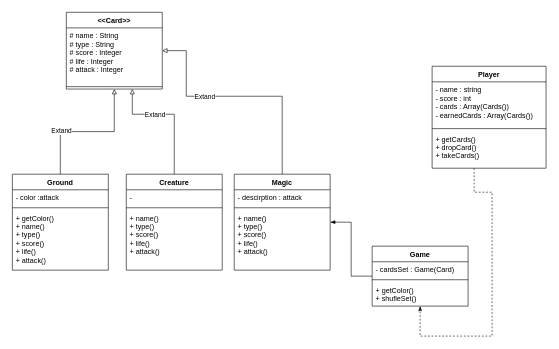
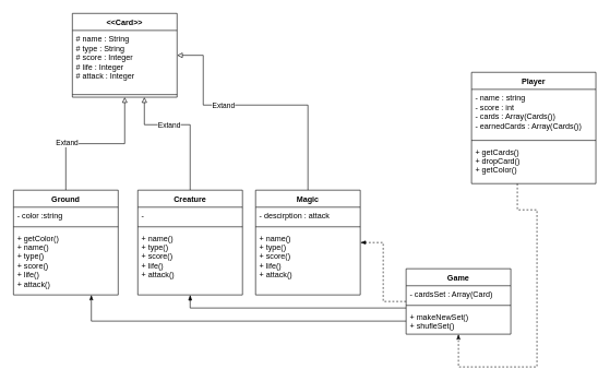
- <mxCell id="11" value="+ getCards()&#10;+ dropCard()&#10;+ takeCards()" style="text;strokeColor=none;fillColor=none;align=left;verticalAlign=top;spacingLeft=4;spacingRight=4;overflow=hidden;rotatable=0;points=[[0,0.5],[1,0.5]];portConstraint=eastwest;" parent="8" vertex="1"><mxGeometry y="108" width="190" height="62" as="geometry" /></mxCell>
+ <mxCell id="11" value="+ getCards()&#10;+ dropCard()&#10;+ getColor()" style="text;strokeColor=none;fillColor=none;align=left;verticalAlign=top;spacingLeft=4;spacingRight=4;overflow=hidden;rotatable=0;points=[[0,0.5],[1,0.5]];portConstraint=eastwest;" parent="8" vertex="1"><mxGeometry y="108" width="190" height="62" as="geometry" /></mxCell>
- <mxCell id="24" value="- color :attack" style="text;strokeColor=none;fillColor=none;align=left;verticalAlign=top;spacingLeft=4;spacingRight=4;overflow=hidden;rotatable=0;points=[[0,0.5],[1,0.5]];portConstraint=eastwest;" vertex="1" parent="23"><mxGeometry y="26" width="160" height="26" as="geometry" /></mxCell>
+ <mxCell id="24" value="- color :string" style="text;strokeColor=none;fillColor=none;align=left;verticalAlign=top;spacingLeft=4;spacingRight=4;overflow=hidden;rotatable=0;points=[[0,0.5],[1,0.5]];portConstraint=eastwest;" vertex="1" parent="23"><mxGeometry y="26" width="160" height="26" as="geometry" /></mxCell>
- <mxCell id="16" style="edgeStyle=orthogonalEdgeStyle;rounded=0;orthogonalLoop=1;jettySize=auto;html=1;endArrow=blockThin;endFill=1;" edge="1" parent="1" source="19" target="31"><mxGeometry relative="1" as="geometry" /></mxCell>
+ <mxCell id="16" style="edgeStyle=orthogonalEdgeStyle;rounded=0;orthogonalLoop=1;jettySize=auto;html=1;endArrow=blockThin;endFill=1;dashed=1;" edge="1" parent="1" source="19" target="31"><mxGeometry relative="1" as="geometry" /></mxCell>
- <mxCell id="20" value="- cardsSet : Game(Card)&#10;" style="text;strokeColor=none;fillColor=none;align=left;verticalAlign=top;spacingLeft=4;spacingRight=4;overflow=hidden;rotatable=0;points=[[0,0.5],[1,0.5]];portConstraint=eastwest;" parent="19" vertex="1"><mxGeometry y="26" width="160" height="26" as="geometry" /></mxCell>
+ <mxCell id="20" value="- cardsSet : Array(Card)&#10;" style="text;strokeColor=none;fillColor=none;align=left;verticalAlign=top;spacingLeft=4;spacingRight=4;overflow=hidden;rotatable=0;points=[[0,0.5],[1,0.5]];portConstraint=eastwest;" parent="19" vertex="1"><mxGeometry y="26" width="160" height="26" as="geometry" /></mxCell>
+ <mxCell id="17" style="edgeStyle=orthogonalEdgeStyle;rounded=0;orthogonalLoop=1;jettySize=auto;html=1;endArrow=blockThin;endFill=1;" edge="1" parent="1" source="19" target="27"><mxGeometry relative="1" as="geometry"><Array as="points"><mxPoint x="290" y="470" /></Array></mxGeometry></mxCell>
- <mxCell id="22" value="+ getColor()&#10;+ shufleSet()" style="text;strokeColor=none;fillColor=none;align=left;verticalAlign=top;spacingLeft=4;spacingRight=4;overflow=hidden;rotatable=0;points=[[0,0.5],[1,0.5]];portConstraint=eastwest;" parent="19" vertex="1"><mxGeometry y="60" width="160" height="40" as="geometry" /></mxCell>
+ <mxCell id="22" value="+ makeNewSet()&#10;+ shufleSet()" style="text;strokeColor=none;fillColor=none;align=left;verticalAlign=top;spacingLeft=4;spacingRight=4;overflow=hidden;rotatable=0;points=[[0,0.5],[1,0.5]];portConstraint=eastwest;" parent="19" vertex="1"><mxGeometry y="60" width="160" height="40" as="geometry" /></mxCell>
+ <mxCell id="18" style="edgeStyle=orthogonalEdgeStyle;rounded=0;orthogonalLoop=1;jettySize=auto;html=1;endArrow=classicThin;endFill=1;" edge="1" parent="1" source="19" target="23"><mxGeometry relative="1" as="geometry"><Array as="points"><mxPoint x="139" y="490" /></Array></mxGeometry></mxCell>
